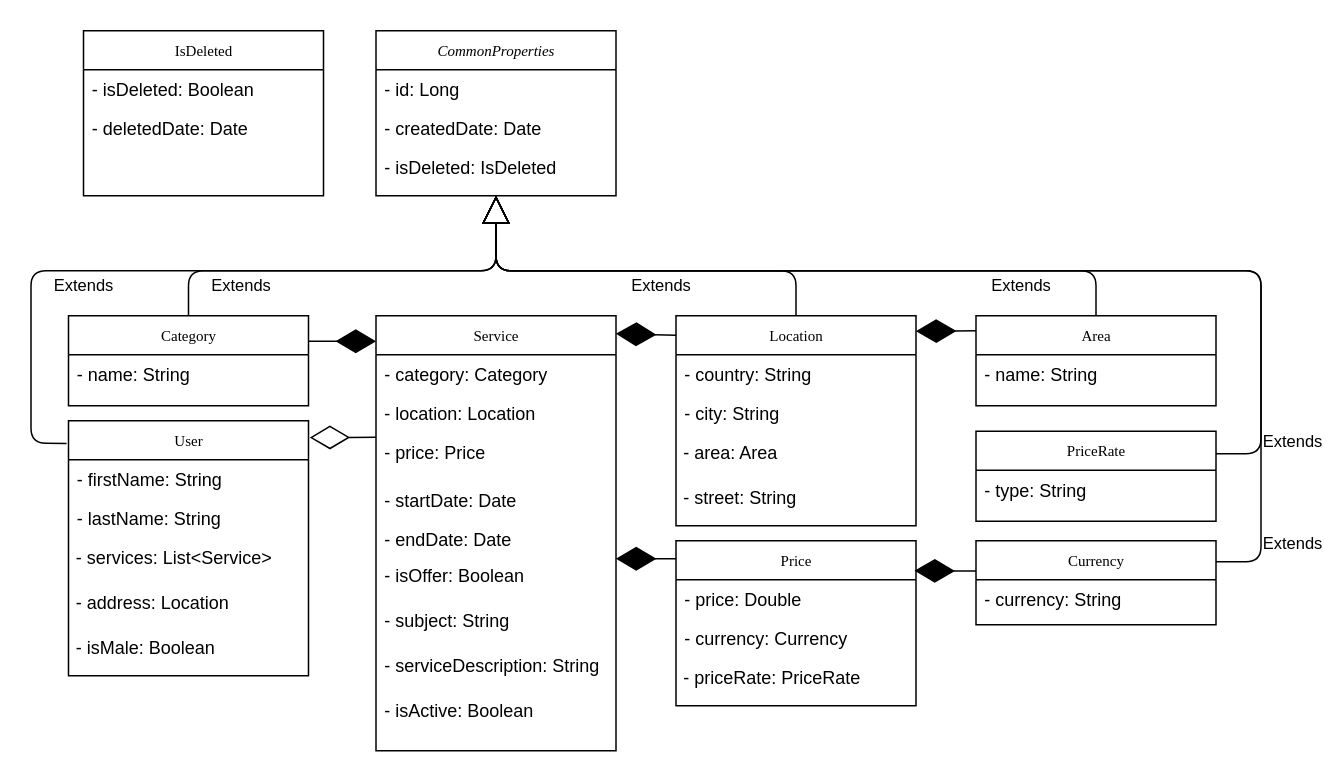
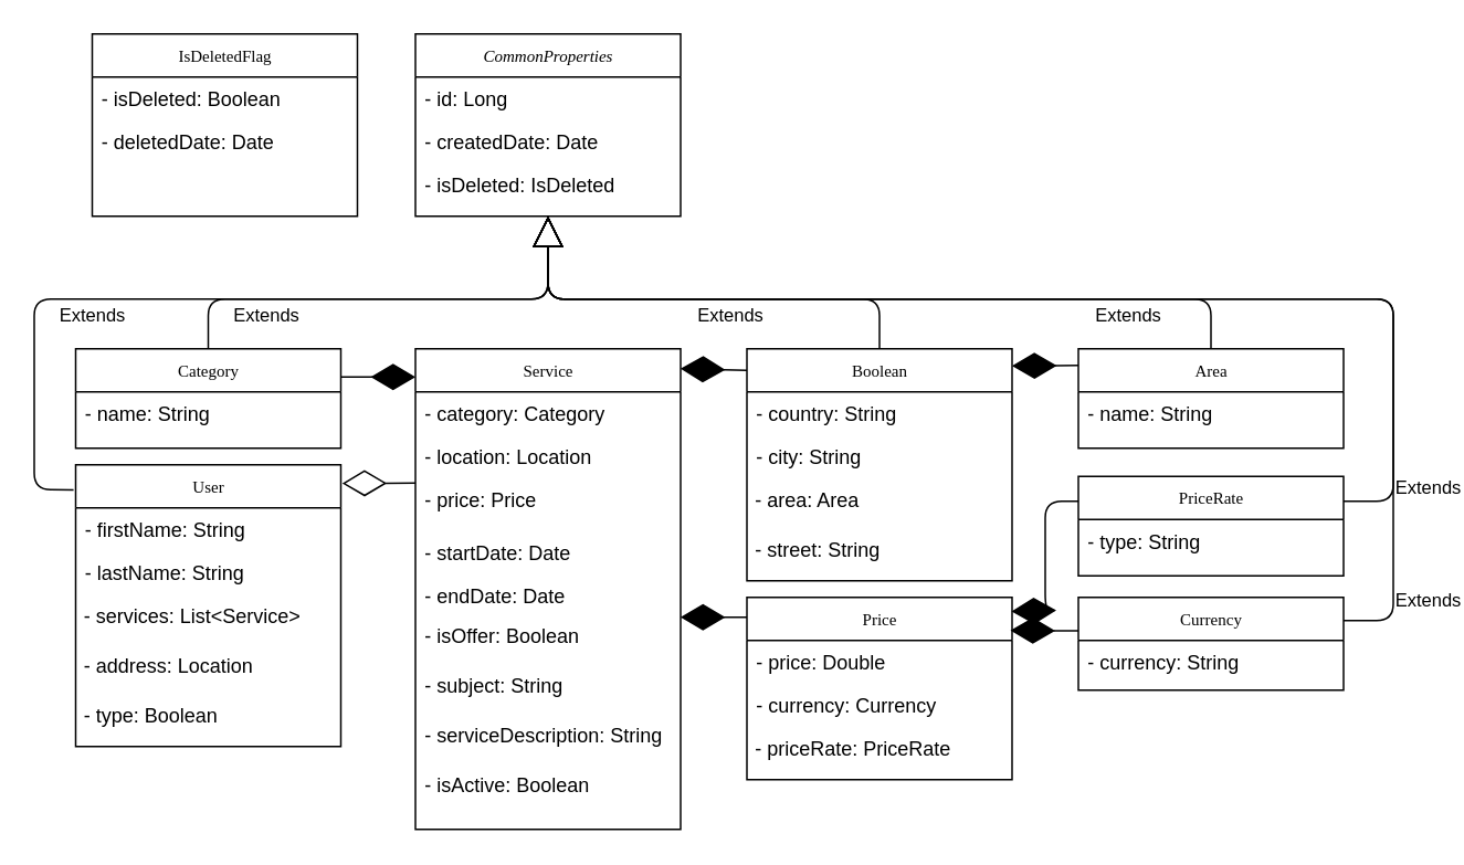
- <mxCell id="14" value="IsDeleted" style="swimlane;html=1;fontStyle=0;childLayout=stackLayout;horizontal=1;startSize=26;fillColor=none;horizontalStack=0;resizeParent=1;resizeLast=0;collapsible=1;marginBottom=0;swimlaneFillColor=#ffffff;rounded=0;shadow=0;comic=0;labelBackgroundColor=none;strokeWidth=1;fontFamily=Verdana;fontSize=10;align=center;" parent="1" vertex="1"><mxGeometry x="55" y="20" width="160" height="110" as="geometry" /></mxCell>
+ <mxCell id="14" value="IsDeletedFlag" style="swimlane;html=1;fontStyle=0;childLayout=stackLayout;horizontal=1;startSize=26;fillColor=none;horizontalStack=0;resizeParent=1;resizeLast=0;collapsible=1;marginBottom=0;swimlaneFillColor=#ffffff;rounded=0;shadow=0;comic=0;labelBackgroundColor=none;strokeWidth=1;fontFamily=Verdana;fontSize=10;align=center;" parent="1" vertex="1"><mxGeometry x="55" y="20" width="160" height="110" as="geometry" /></mxCell>
- <mxCell id="46" value="Location" style="swimlane;html=1;fontStyle=0;childLayout=stackLayout;horizontal=1;startSize=26;fillColor=none;horizontalStack=0;resizeParent=1;resizeLast=0;collapsible=1;marginBottom=0;swimlaneFillColor=#ffffff;rounded=0;shadow=0;comic=0;labelBackgroundColor=none;strokeWidth=1;fontFamily=Verdana;fontSize=10;align=center;" vertex="1" parent="1"><mxGeometry x="450" y="210" width="160" height="140" as="geometry" /></mxCell>
+ <mxCell id="46" value="Boolean" style="swimlane;html=1;fontStyle=0;childLayout=stackLayout;horizontal=1;startSize=26;fillColor=none;horizontalStack=0;resizeParent=1;resizeLast=0;collapsible=1;marginBottom=0;swimlaneFillColor=#ffffff;rounded=0;shadow=0;comic=0;labelBackgroundColor=none;strokeWidth=1;fontFamily=Verdana;fontSize=10;align=center;" vertex="1" parent="1"><mxGeometry x="450" y="210" width="160" height="140" as="geometry" /></mxCell>
+ <mxCell id="19" value="" style="endArrow=diamondThin;endFill=1;endSize=24;html=1;entryX=0.998;entryY=0.077;entryDx=0;entryDy=0;entryPerimeter=0;exitX=0;exitY=0.25;exitDx=0;exitDy=0;" parent="1" source="17" target="51" edge="1"><mxGeometry width="160" relative="1" as="geometry"><mxPoint x="670" y="368" as="sourcePoint" /><mxPoint x="611.6" y="314.56" as="targetPoint" /><Array as="points"><mxPoint x="630" y="302" /><mxPoint x="630" y="368" /></Array></mxGeometry></mxCell>
- <mxCell id="32" value="&amp;nbsp;- isMale: Boolean" style="text;html=1;" parent="27" vertex="1"><mxGeometry y="138" width="160" height="30" as="geometry" /></mxCell>
+ <mxCell id="32" value="&amp;nbsp;- type: Boolean" style="text;html=1;" parent="27" vertex="1"><mxGeometry y="138" width="160" height="30" as="geometry" /></mxCell>
